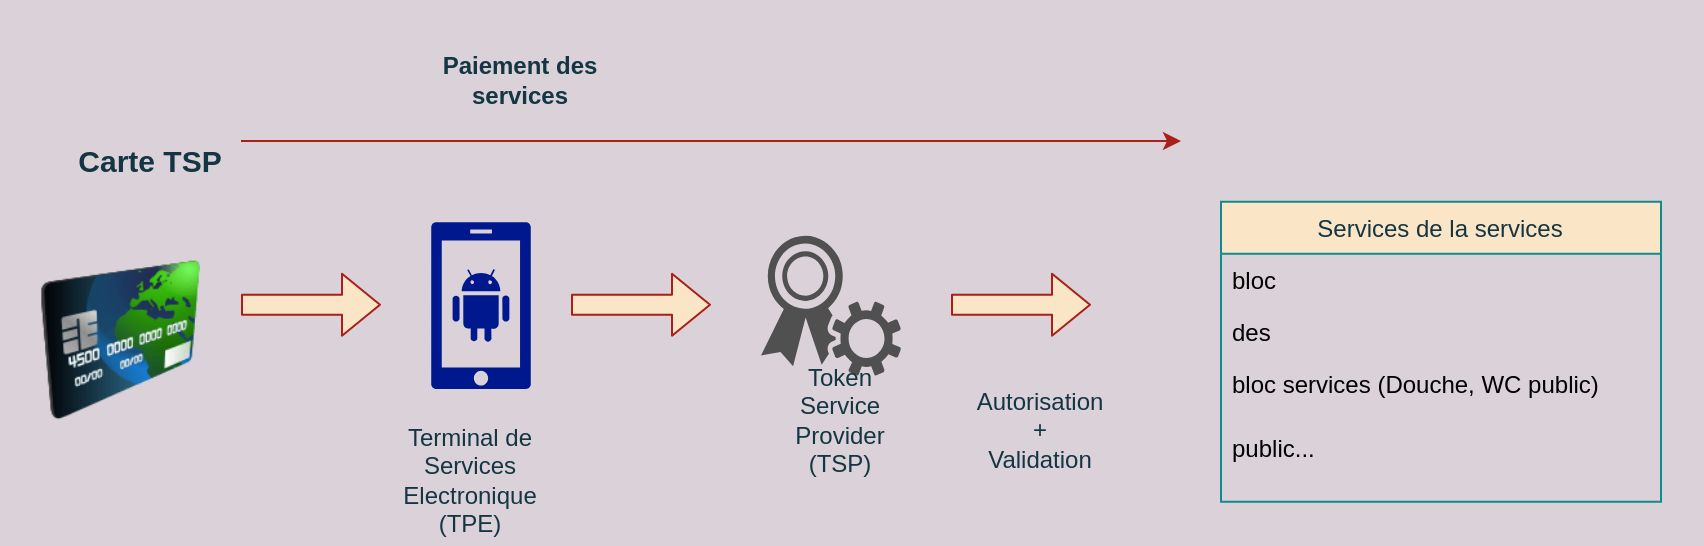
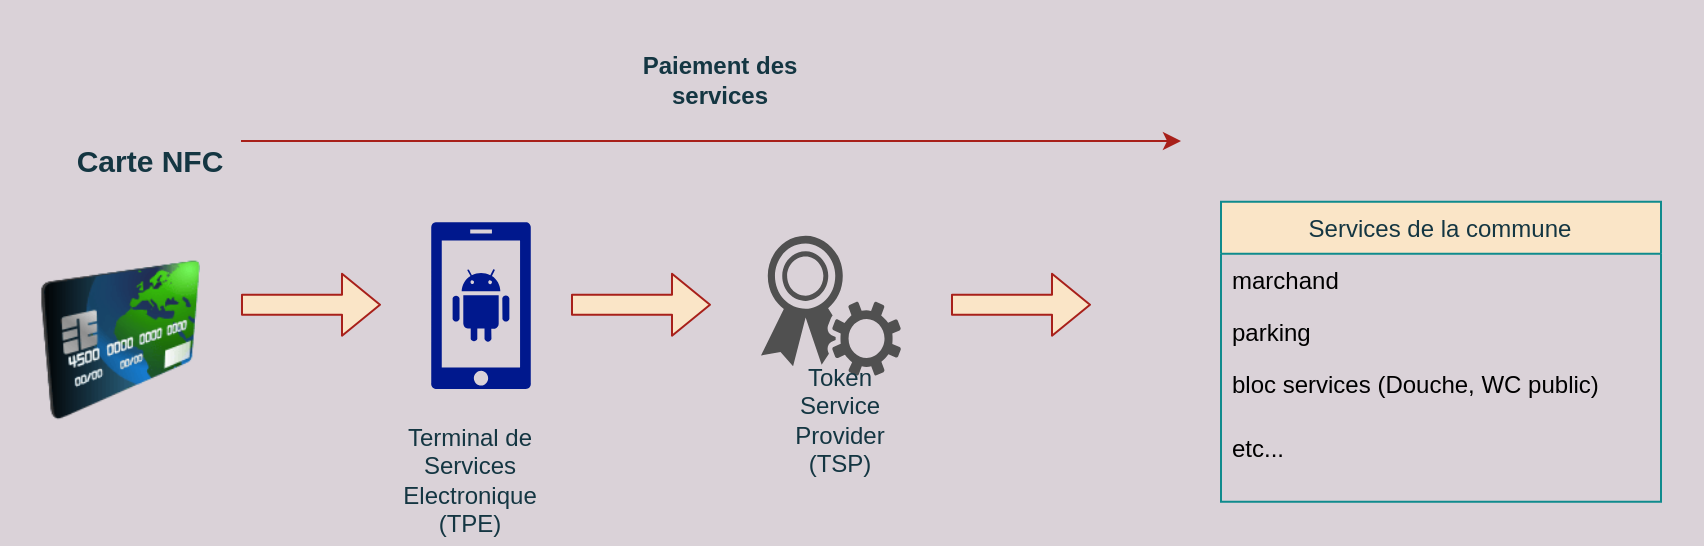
- <mxCell id="10" value="&lt;b&gt;Paiement des services&lt;/b&gt;" style="text;html=1;strokeColor=none;fillColor=none;align=center;verticalAlign=middle;whiteSpace=wrap;rounded=0;sketch=0;fontColor=#143642;" vertex="1" parent="1"><mxGeometry x="220" y="20" width="80" height="40" as="geometry" /></mxCell>
+ <mxCell id="10" value="&lt;b&gt;Paiement des services&lt;/b&gt;" style="text;html=1;strokeColor=none;fillColor=none;align=center;verticalAlign=middle;whiteSpace=wrap;rounded=0;sketch=0;fontColor=#143642;" vertex="1" parent="1"><mxGeometry x="320" y="20" width="80" height="40" as="geometry" /></mxCell>
- <mxCell id="3" value="&lt;b&gt;&lt;font style=&quot;font-size: 15px&quot;&gt;Carte TSP&lt;/font&gt;&lt;/b&gt;" style="text;html=1;strokeColor=none;fillColor=none;align=center;verticalAlign=middle;whiteSpace=wrap;rounded=0;sketch=0;fontColor=#143642;" vertex="1" parent="1"><mxGeometry x="30" y="70" width="90" height="20" as="geometry" /></mxCell>
+ <mxCell id="3" value="&lt;b&gt;&lt;font style=&quot;font-size: 15px&quot;&gt;Carte NFC&lt;/font&gt;&lt;/b&gt;" style="text;html=1;strokeColor=none;fillColor=none;align=center;verticalAlign=middle;whiteSpace=wrap;rounded=0;sketch=0;fontColor=#143642;" vertex="1" parent="1"><mxGeometry x="30" y="70" width="90" height="20" as="geometry" /></mxCell>
- <mxCell id="5" value="Services de la services" style="swimlane;fontStyle=0;childLayout=stackLayout;horizontal=1;startSize=26;horizontalStack=0;resizeParent=1;resizeParentMax=0;resizeLast=0;collapsible=1;marginBottom=0;rounded=0;sketch=0;fontColor=#143642;strokeColor=#0F8B8D;fillColor=#FAE5C7;" vertex="1" parent="1"><mxGeometry x="610" y="100.33" width="220" height="150" as="geometry"><mxRectangle x="600" y="180" width="160" height="26" as="alternateBounds" /></mxGeometry></mxCell>
+ <mxCell id="5" value="Services de la commune" style="swimlane;fontStyle=0;childLayout=stackLayout;horizontal=1;startSize=26;horizontalStack=0;resizeParent=1;resizeParentMax=0;resizeLast=0;collapsible=1;marginBottom=0;rounded=0;sketch=0;fontColor=#143642;strokeColor=#0F8B8D;fillColor=#FAE5C7;" vertex="1" parent="1"><mxGeometry x="610" y="100.33" width="220" height="150" as="geometry"><mxRectangle x="600" y="180" width="160" height="26" as="alternateBounds" /></mxGeometry></mxCell>
- <mxCell id="6" value="bloc" style="text;strokeColor=none;fillColor=none;align=left;verticalAlign=top;spacingLeft=4;spacingRight=4;overflow=hidden;rotatable=0;points=[[0,0.5],[1,0.5]];portConstraint=eastwest;" vertex="1" parent="5"><mxGeometry y="26" width="220" height="26" as="geometry" /></mxCell>
+ <mxCell id="6" value="marchand" style="text;strokeColor=none;fillColor=none;align=left;verticalAlign=top;spacingLeft=4;spacingRight=4;overflow=hidden;rotatable=0;points=[[0,0.5],[1,0.5]];portConstraint=eastwest;" vertex="1" parent="5"><mxGeometry y="26" width="220" height="26" as="geometry" /></mxCell>
- <mxCell id="7" value="des" style="text;strokeColor=none;fillColor=none;align=left;verticalAlign=top;spacingLeft=4;spacingRight=4;overflow=hidden;rotatable=0;points=[[0,0.5],[1,0.5]];portConstraint=eastwest;" vertex="1" parent="5"><mxGeometry y="52" width="220" height="26" as="geometry" /></mxCell>
+ <mxCell id="7" value="parking" style="text;strokeColor=none;fillColor=none;align=left;verticalAlign=top;spacingLeft=4;spacingRight=4;overflow=hidden;rotatable=0;points=[[0,0.5],[1,0.5]];portConstraint=eastwest;" vertex="1" parent="5"><mxGeometry y="52" width="220" height="26" as="geometry" /></mxCell>
- <mxCell id="17" value="Autorisation&lt;br&gt;+&lt;br&gt;Validation" style="text;html=1;strokeColor=none;fillColor=none;align=center;verticalAlign=middle;whiteSpace=wrap;rounded=0;sketch=0;fontColor=#143642;" vertex="1" parent="1"><mxGeometry x="450" y="180" width="140" height="70" as="geometry" /></mxCell>
- <mxCell id="9" value="public..." style="text;strokeColor=none;fillColor=none;align=left;verticalAlign=top;spacingLeft=4;spacingRight=4;overflow=hidden;rotatable=0;points=[[0,0.5],[1,0.5]];portConstraint=eastwest;" vertex="1" parent="5"><mxGeometry y="110" width="220" height="40" as="geometry" /></mxCell>
+ <mxCell id="9" value="etc..." style="text;strokeColor=none;fillColor=none;align=left;verticalAlign=top;spacingLeft=4;spacingRight=4;overflow=hidden;rotatable=0;points=[[0,0.5],[1,0.5]];portConstraint=eastwest;" vertex="1" parent="5"><mxGeometry y="110" width="220" height="40" as="geometry" /></mxCell>
